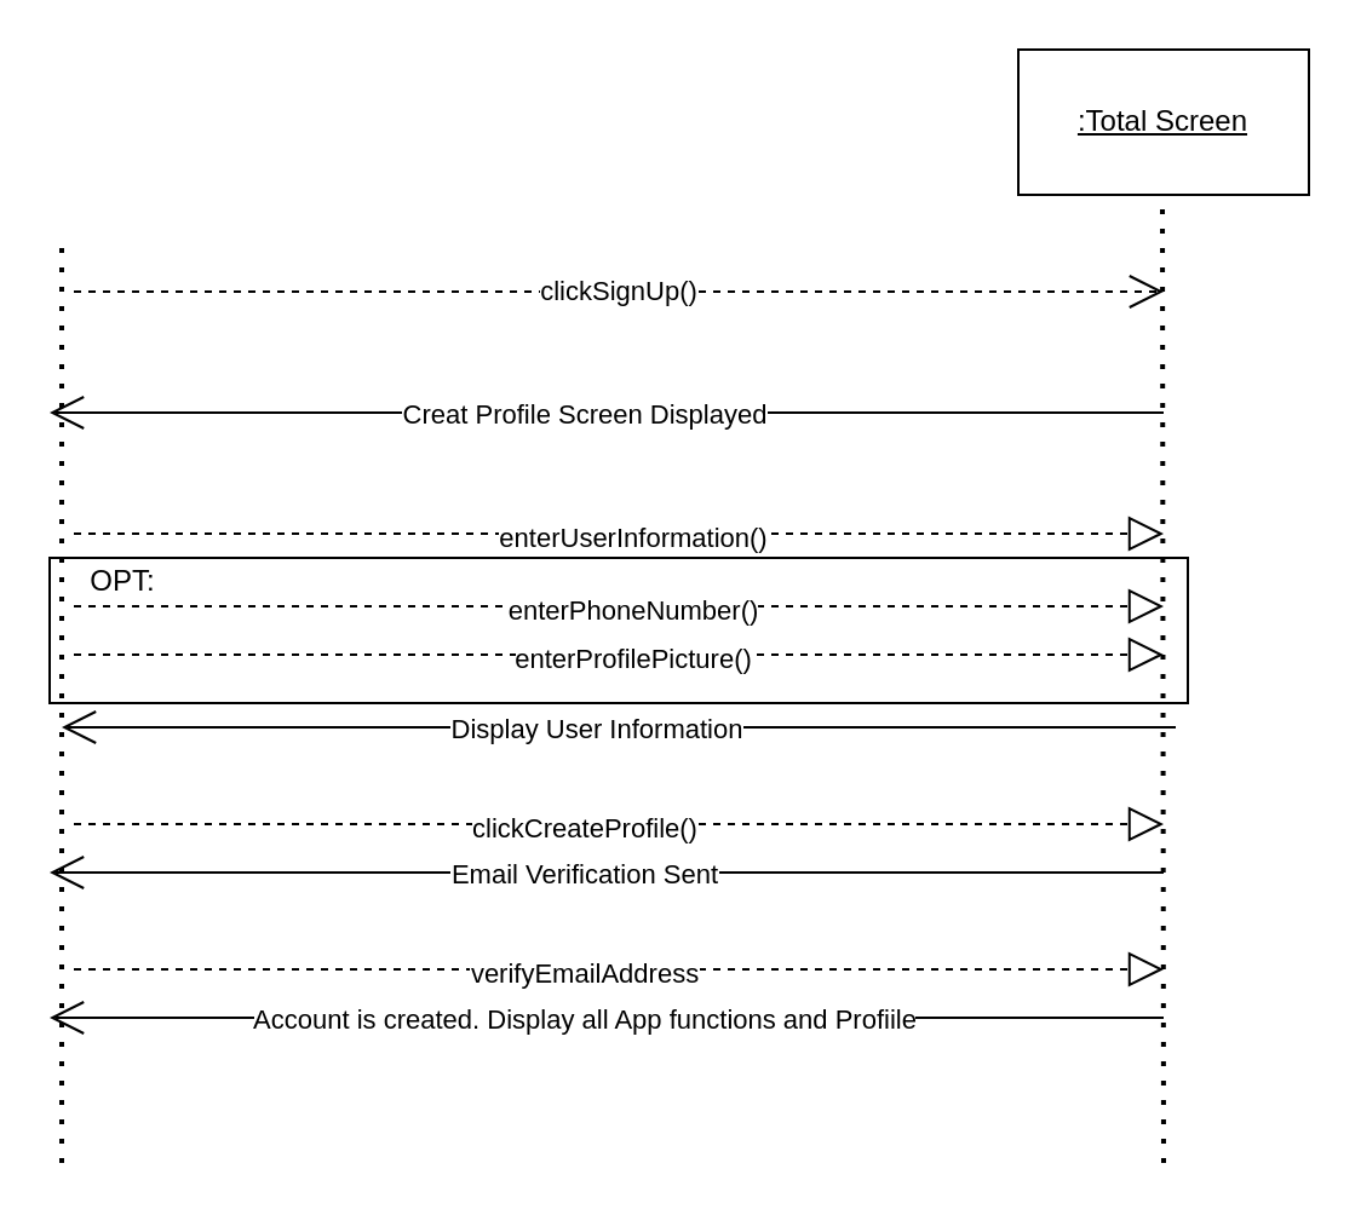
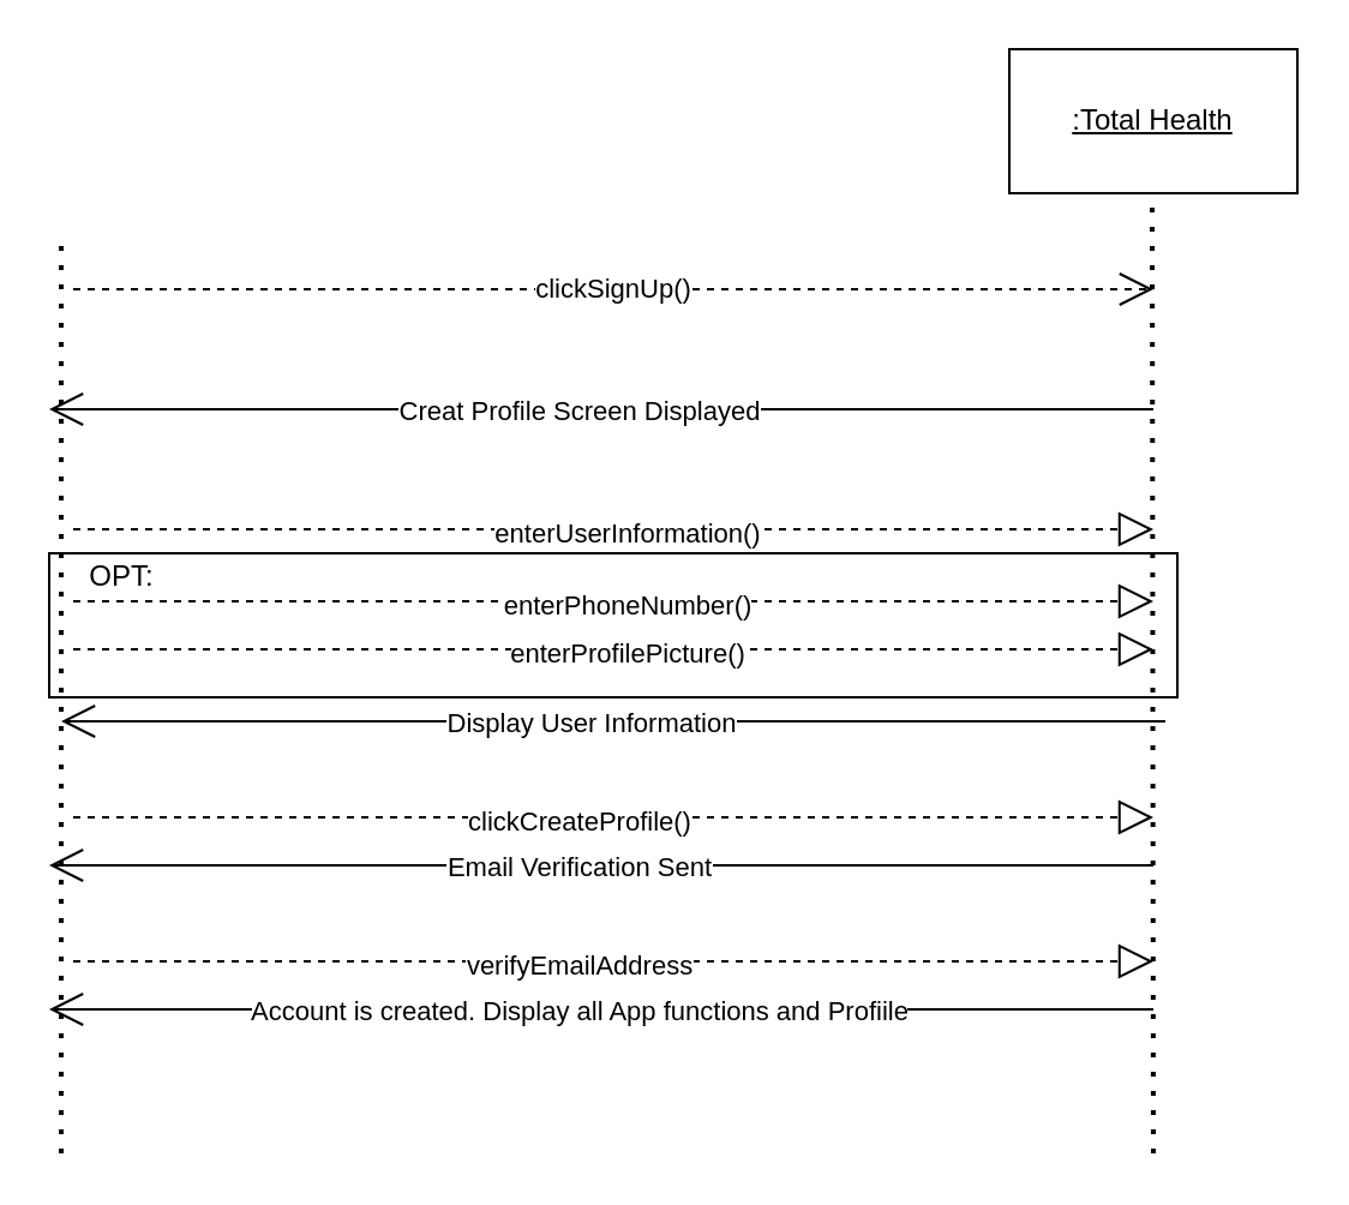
- <mxCell id="4" value="&lt;u&gt;:Total Screen&lt;/u&gt;" style="rounded=0;whiteSpace=wrap;html=1;" parent="1" vertex="1"><mxGeometry x="420" y="20" width="120" height="60" as="geometry" /></mxCell>
+ <mxCell id="4" value="&lt;u&gt;:Total Health&lt;/u&gt;" style="rounded=0;whiteSpace=wrap;html=1;" parent="1" vertex="1"><mxGeometry x="420" y="20" width="120" height="60" as="geometry" /></mxCell>
